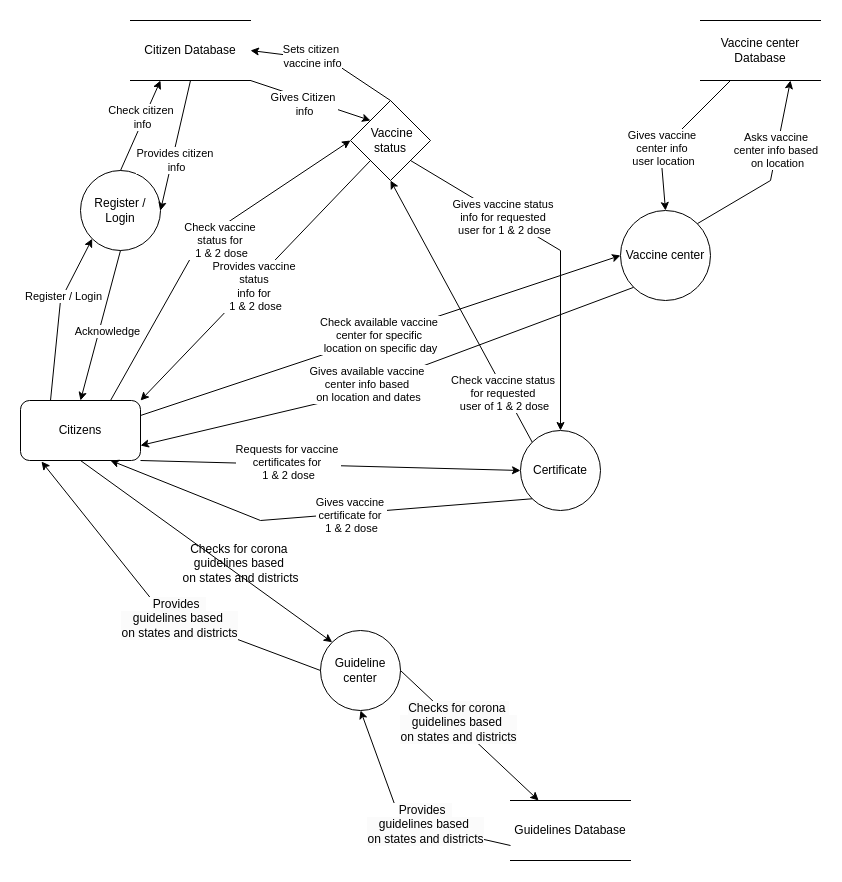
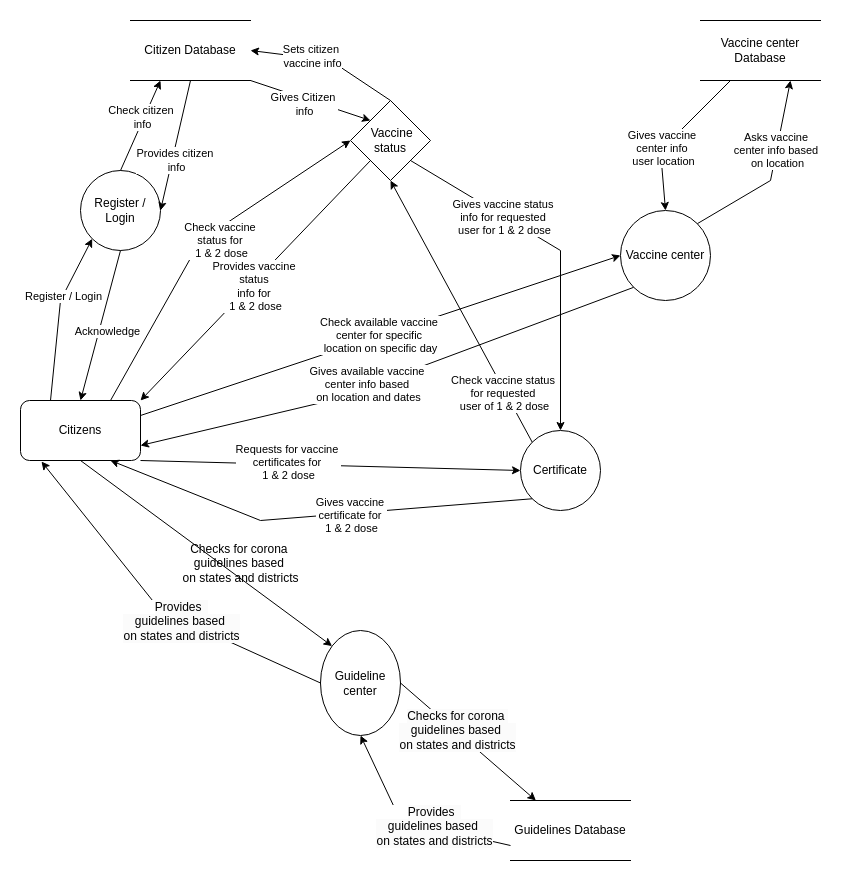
- <mxCell id="39" value="Guideline center" style="ellipse;whiteSpace=wrap;html=1;aspect=fixed;" vertex="1" parent="1"><mxGeometry x="320" y="630" width="80" height="80" as="geometry" /></mxCell>
+ <mxCell id="39" value="Guideline center" style="ellipse;whiteSpace=wrap;html=1;aspect=fixed;" vertex="1" parent="1"><mxGeometry x="320" y="630" width="80" height="105" as="geometry" /></mxCell>
